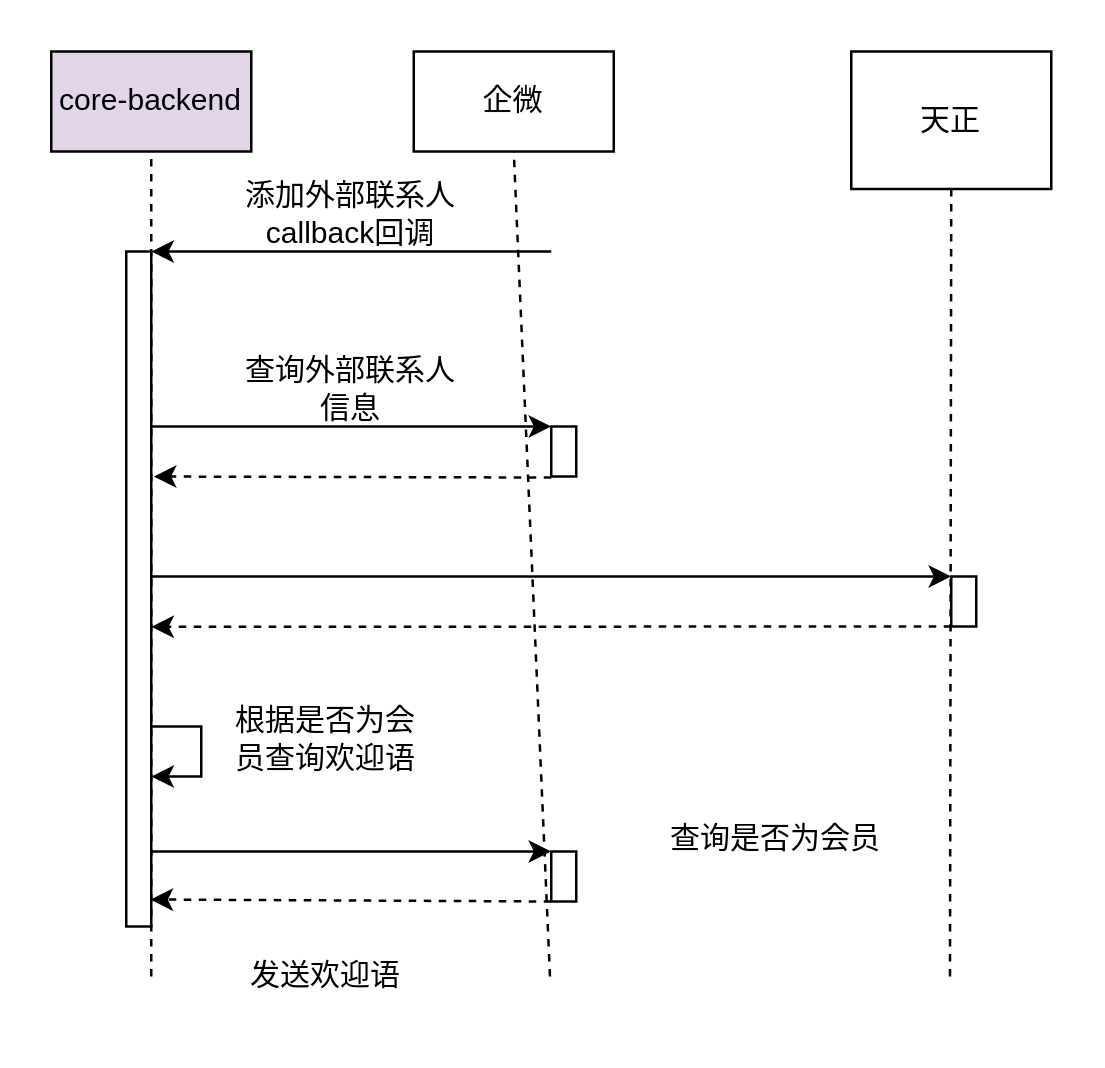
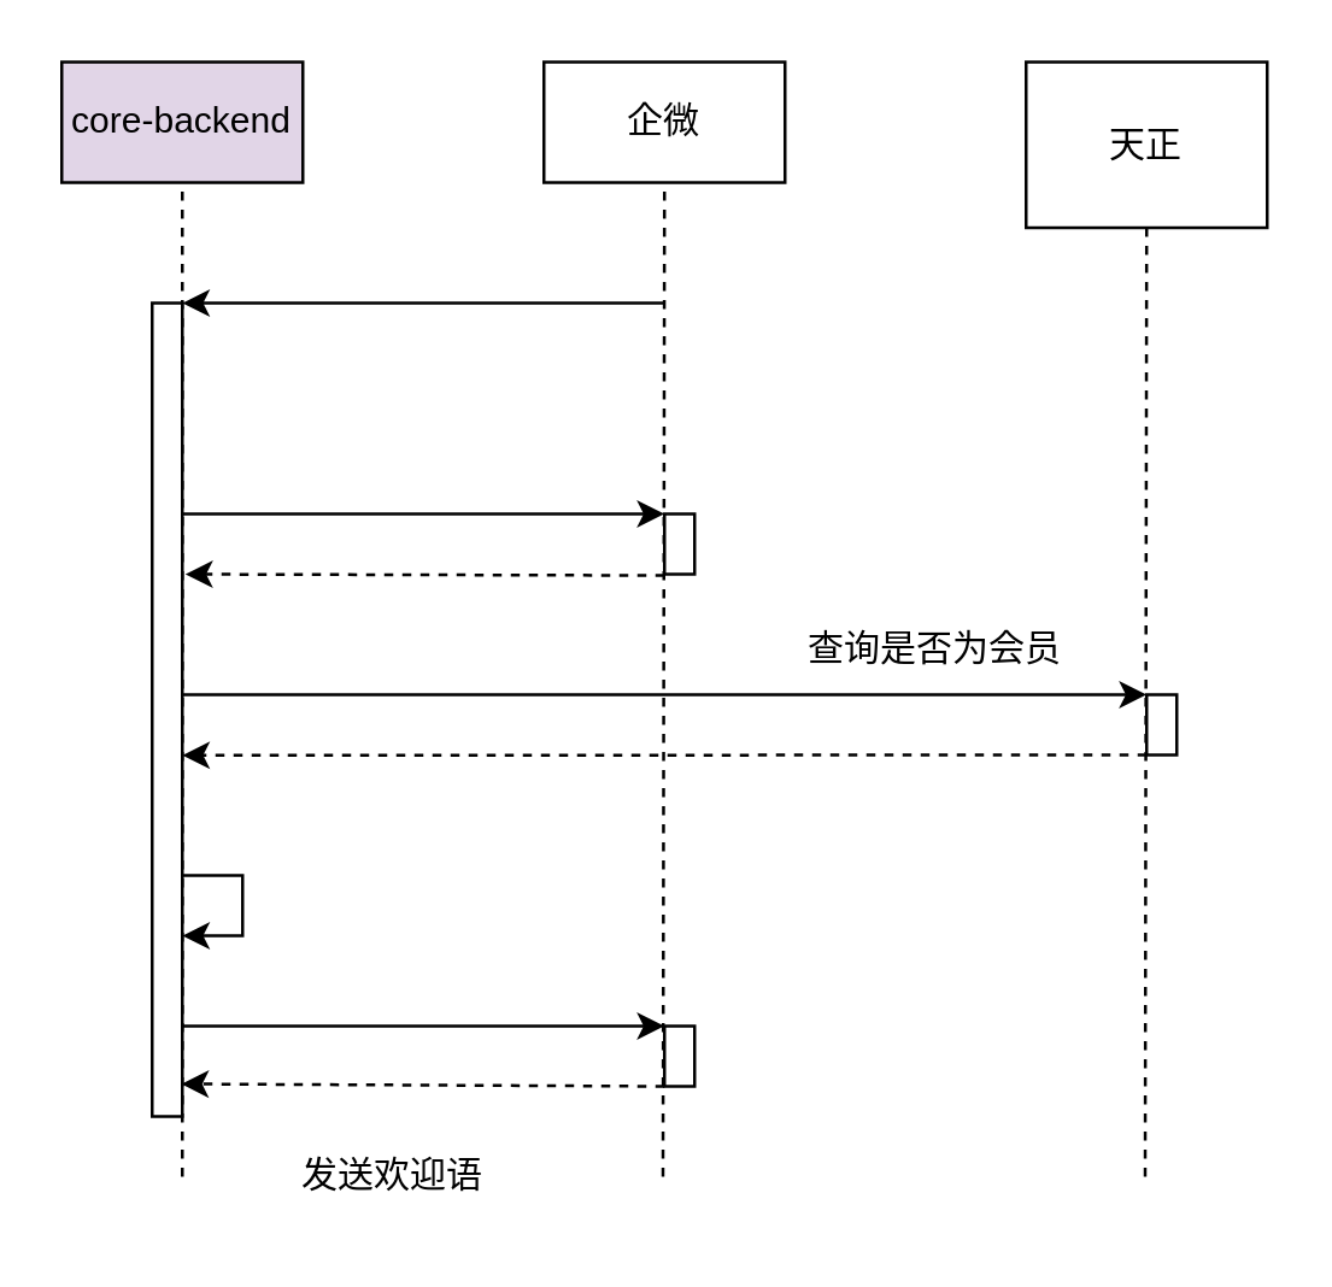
- <mxCell id="3" value="企微" style="rounded=0;whiteSpace=wrap;html=1;" vertex="1" parent="1"><mxGeometry x="165" y="20" width="80" height="40" as="geometry" /></mxCell>
+ <mxCell id="3" value="企微" style="rounded=0;whiteSpace=wrap;html=1;" vertex="1" parent="1"><mxGeometry x="180" y="20" width="80" height="40" as="geometry" /></mxCell>
- <mxCell id="9" value="添加外部联系人callback回调" style="text;html=1;strokeColor=none;fillColor=none;align=center;verticalAlign=middle;whiteSpace=wrap;rounded=0;" vertex="1" parent="1"><mxGeometry x="90" y="70" width="100" height="30" as="geometry" /></mxCell>
- <mxCell id="11" value="查询外部联系人信息" style="text;html=1;strokeColor=none;fillColor=none;align=center;verticalAlign=middle;whiteSpace=wrap;rounded=0;" vertex="1" parent="1"><mxGeometry x="95" y="140" width="90" height="30" as="geometry" /></mxCell>
- <mxCell id="17" value="根据是否为会员查询欢迎语" style="text;html=1;strokeColor=none;fillColor=none;align=center;verticalAlign=middle;whiteSpace=wrap;rounded=0;" vertex="1" parent="1"><mxGeometry x="90" y="280" width="80" height="30" as="geometry" /></mxCell>
- <mxCell id="14" value="查询是否为会员" style="text;html=1;strokeColor=none;fillColor=none;align=center;verticalAlign=middle;whiteSpace=wrap;rounded=0;" vertex="1" parent="1"><mxGeometry x="260" y="320" width="100" height="30" as="geometry" /></mxCell>
+ <mxCell id="14" value="查询是否为会员" style="text;html=1;strokeColor=none;fillColor=none;align=center;verticalAlign=middle;whiteSpace=wrap;rounded=0;" vertex="1" parent="1"><mxGeometry x="260" y="200" width="100" height="30" as="geometry" /></mxCell>
